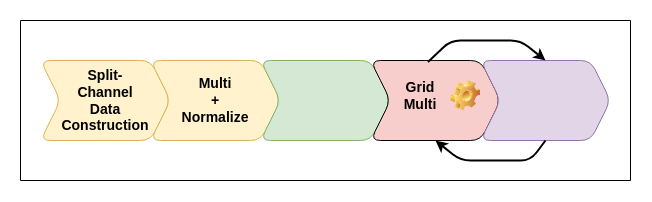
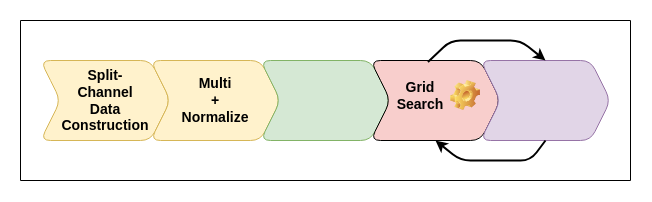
- <mxCell id="16" value="&lt;div style=&quot;font-size: 14px&quot;&gt;&lt;b&gt;&lt;font style=&quot;font-size: 14px&quot;&gt;Grid&lt;/font&gt;&lt;/b&gt;&lt;/div&gt;&lt;div style=&quot;font-size: 14px&quot;&gt;&lt;b&gt;&lt;font style=&quot;font-size: 14px&quot;&gt;Multi&lt;/font&gt;&lt;/b&gt;&lt;br&gt;&lt;/div&gt;" style="text;html=1;strokeColor=none;fillColor=none;align=center;verticalAlign=middle;whiteSpace=wrap;rounded=1;" parent="1" vertex="1"><mxGeometry x="400" y="85" width="40" height="20" as="geometry" /></mxCell>
+ <mxCell id="16" value="&lt;div style=&quot;font-size: 14px&quot;&gt;&lt;b&gt;&lt;font style=&quot;font-size: 14px&quot;&gt;Grid&lt;/font&gt;&lt;/b&gt;&lt;/div&gt;&lt;div style=&quot;font-size: 14px&quot;&gt;&lt;b&gt;&lt;font style=&quot;font-size: 14px&quot;&gt;Search&lt;/font&gt;&lt;/b&gt;&lt;br&gt;&lt;/div&gt;" style="text;html=1;strokeColor=none;fillColor=none;align=center;verticalAlign=middle;whiteSpace=wrap;rounded=1;" parent="1" vertex="1"><mxGeometry x="400" y="85" width="40" height="20" as="geometry" /></mxCell>
